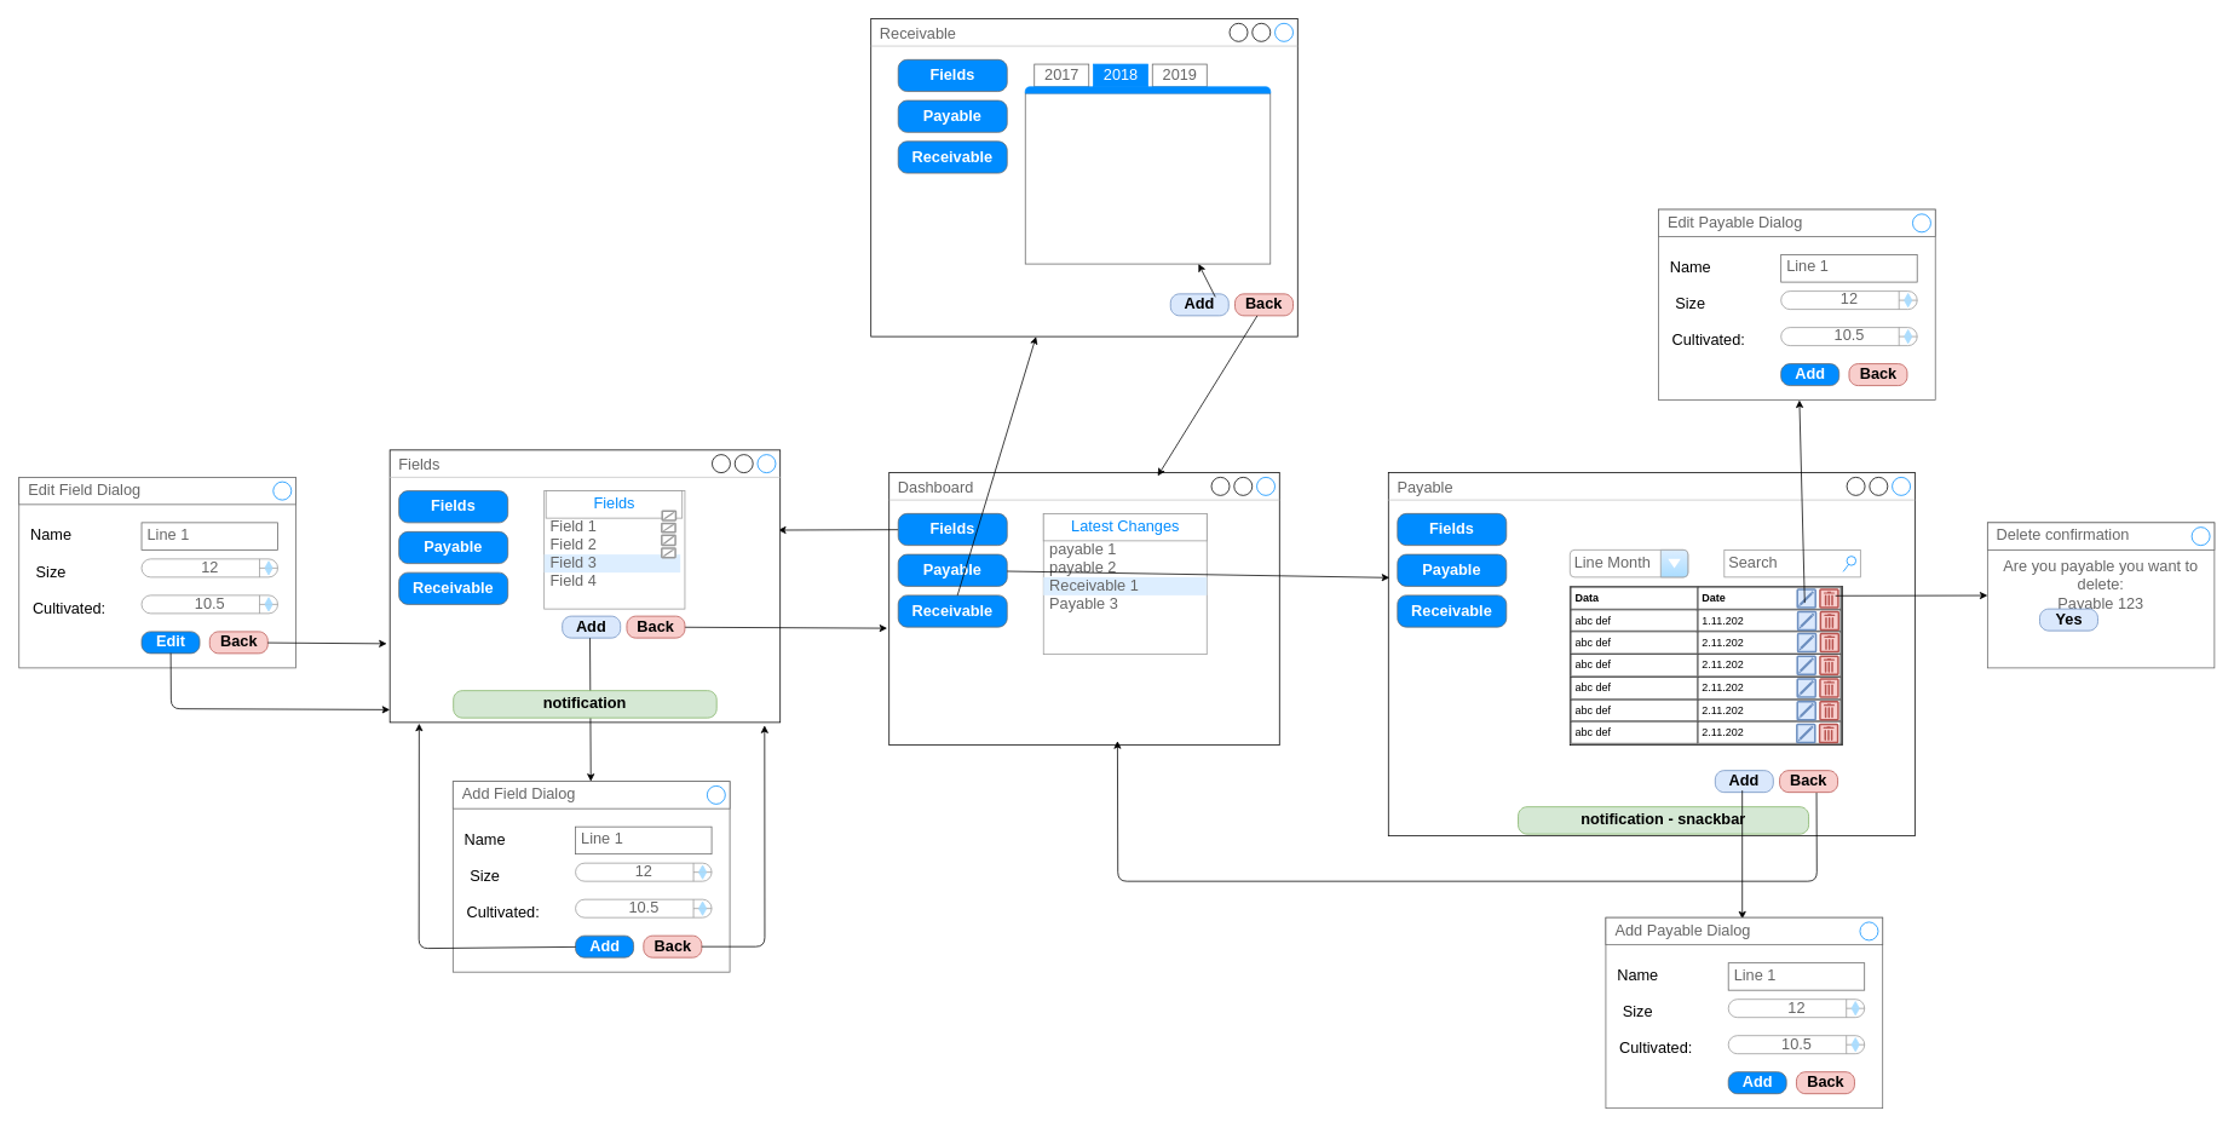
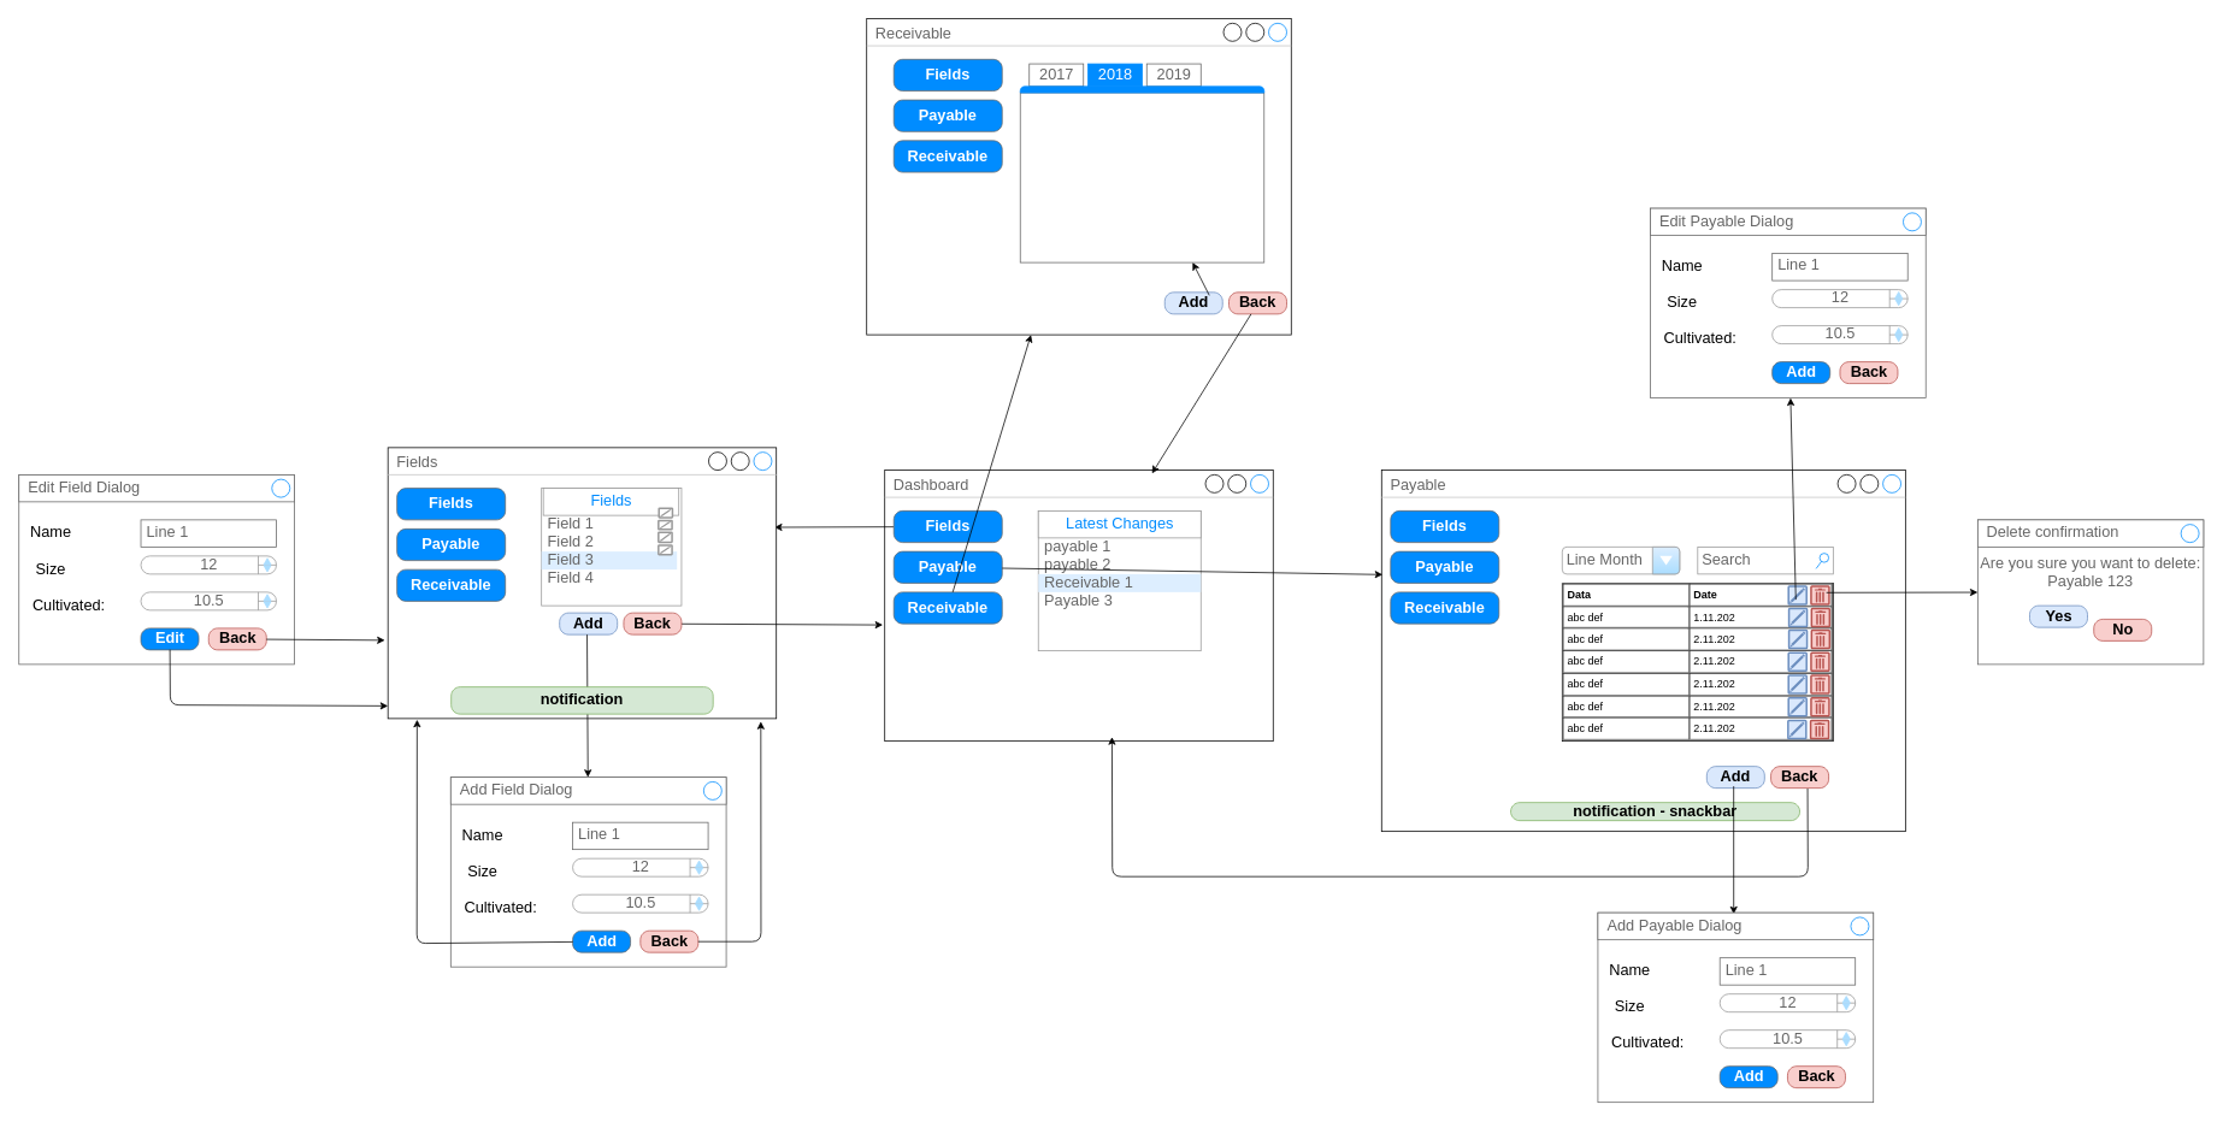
- <mxCell id="65" value="Search" style="strokeWidth=1;shadow=0;dashed=0;align=center;html=1;shape=mxgraph.mockup.forms.searchBox;strokeColor=#999999;mainText=;strokeColor2=#008cff;fontColor=#666666;fontSize=17;align=left;spacingLeft=3;" vertex="1" parent="1"><mxGeometry x="1899" y="605" width="150" height="30" as="geometry" /></mxCell>
+ <mxCell id="65" value="Search" style="strokeWidth=1;shadow=0;dashed=0;align=center;html=1;shape=mxgraph.mockup.forms.searchBox;strokeColor=#999999;mainText=;strokeColor2=#008cff;fontColor=#666666;fontSize=17;align=left;spacingLeft=3;" vertex="1" parent="1"><mxGeometry x="1879" y="605" width="150" height="30" as="geometry" /></mxCell>
- <mxCell id="115" value="Are you payable you want to delete:&lt;br&gt;Payable 123" style="strokeWidth=1;shadow=0;dashed=0;align=center;html=1;shape=mxgraph.mockup.containers.rrect;rSize=0;strokeColor=#666666;fontColor=#666666;fontSize=17;verticalAlign=top;whiteSpace=wrap;fillColor=#ffffff;spacingTop=32;" vertex="1" parent="1"><mxGeometry x="2189" y="575" width="250" height="160" as="geometry" /></mxCell>
+ <mxCell id="115" value="Are you sure you want to delete:&lt;br&gt;Payable 123" style="strokeWidth=1;shadow=0;dashed=0;align=center;html=1;shape=mxgraph.mockup.containers.rrect;rSize=0;strokeColor=#666666;fontColor=#666666;fontSize=17;verticalAlign=top;whiteSpace=wrap;fillColor=#ffffff;spacingTop=32;" vertex="1" parent="1"><mxGeometry x="2189" y="575" width="250" height="160" as="geometry" /></mxCell>
+ <mxCell id="119" value="No" style="strokeWidth=1;shadow=0;dashed=0;align=center;html=1;shape=mxgraph.mockup.buttons.button;strokeColor=#b85450;mainText=;buttonStyle=round;fontSize=17;fontStyle=1;fillColor=#f8cecc;whiteSpace=wrap;" vertex="1" parent="115"><mxGeometry x="128.5" y="110" width="64" height="24" as="geometry" /></mxCell>
- <mxCell id="66" value="notification - snackbar" style="strokeWidth=1;shadow=0;dashed=0;align=center;html=1;shape=mxgraph.mockup.buttons.button;strokeColor=#82b366;mainText=;buttonStyle=round;fontSize=17;fontStyle=1;fillColor=#d5e8d4;whiteSpace=wrap;" vertex="1" parent="1"><mxGeometry x="1672" y="888" width="320" height="30" as="geometry" /></mxCell>
+ <mxCell id="66" value="notification - snackbar" style="strokeWidth=1;shadow=0;dashed=0;align=center;html=1;shape=mxgraph.mockup.buttons.button;strokeColor=#82b366;mainText=;buttonStyle=round;fontSize=17;fontStyle=1;fillColor=#d5e8d4;whiteSpace=wrap;" vertex="1" parent="1"><mxGeometry x="1672" y="888" width="320" height="20" as="geometry" /></mxCell>
